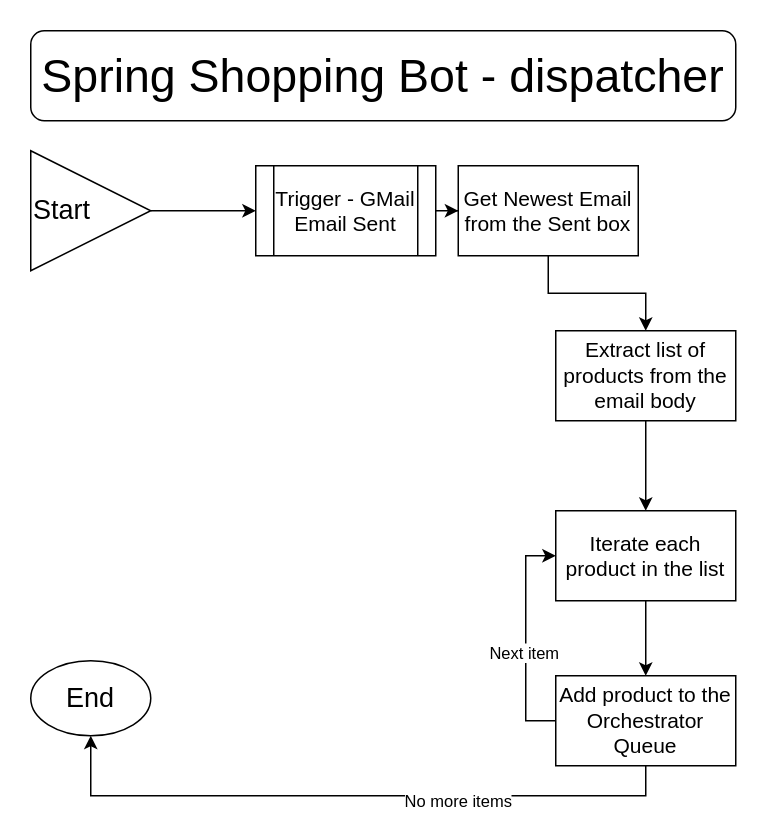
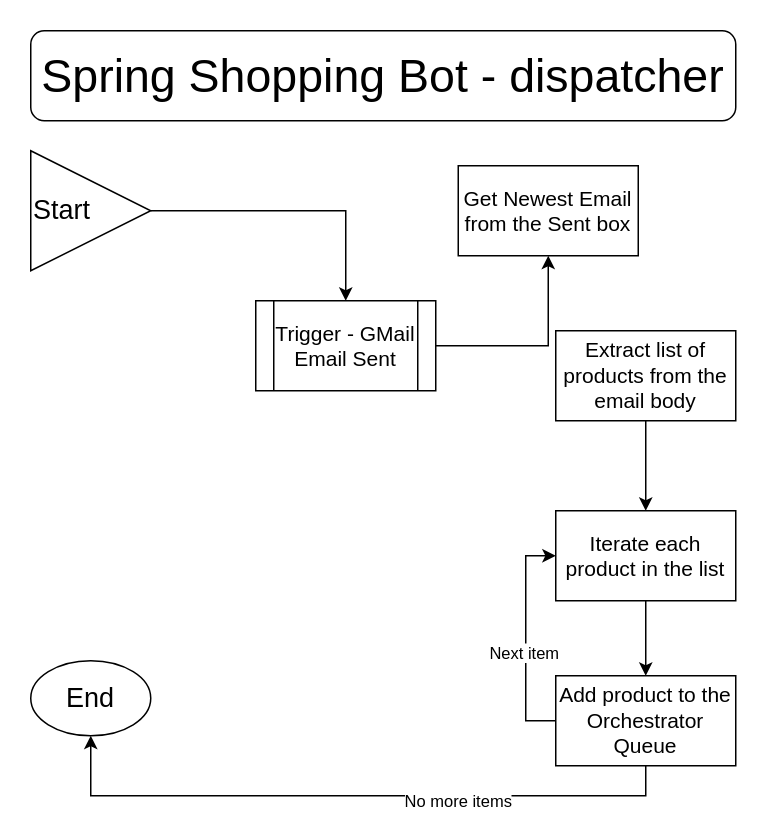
- <mxCell id="5" value="&lt;font style=&quot;font-size: 14px;&quot;&gt;Trigger - GMail Email Sent&lt;/font&gt;" style="shape=process;whiteSpace=wrap;html=1;backgroundOutline=1;" vertex="1" parent="1"><mxGeometry x="170" y="110" width="120" height="60" as="geometry" /></mxCell>
+ <mxCell id="5" value="&lt;font style=&quot;font-size: 14px;&quot;&gt;Trigger - GMail Email Sent&lt;/font&gt;" style="shape=process;whiteSpace=wrap;html=1;backgroundOutline=1;" vertex="1" parent="1"><mxGeometry x="170" y="200" width="120" height="60" as="geometry" /></mxCell>
- <mxCell id="6" value="" style="edgeStyle=orthogonalEdgeStyle;rounded=0;orthogonalLoop=1;jettySize=auto;html=1;" edge="1" parent="1" source="7" target="9"><mxGeometry relative="1" as="geometry" /></mxCell>
